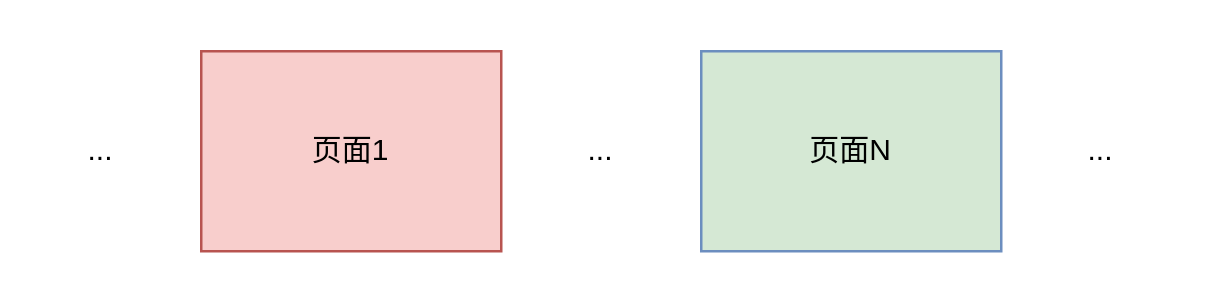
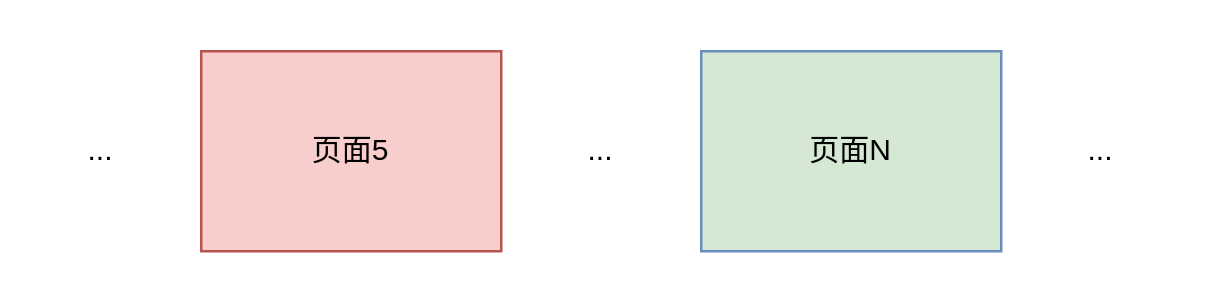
- <mxCell id="2" value="页面1" style="rounded=0;whiteSpace=wrap;html=1;fillColor=#f8cecc;strokeColor=#b85450;" vertex="1" parent="1"><mxGeometry x="80" y="20" width="120" height="80" as="geometry" /></mxCell>
+ <mxCell id="2" value="页面5" style="rounded=0;whiteSpace=wrap;html=1;fillColor=#f8cecc;strokeColor=#b85450;" vertex="1" parent="1"><mxGeometry x="80" y="20" width="120" height="80" as="geometry" /></mxCell>
